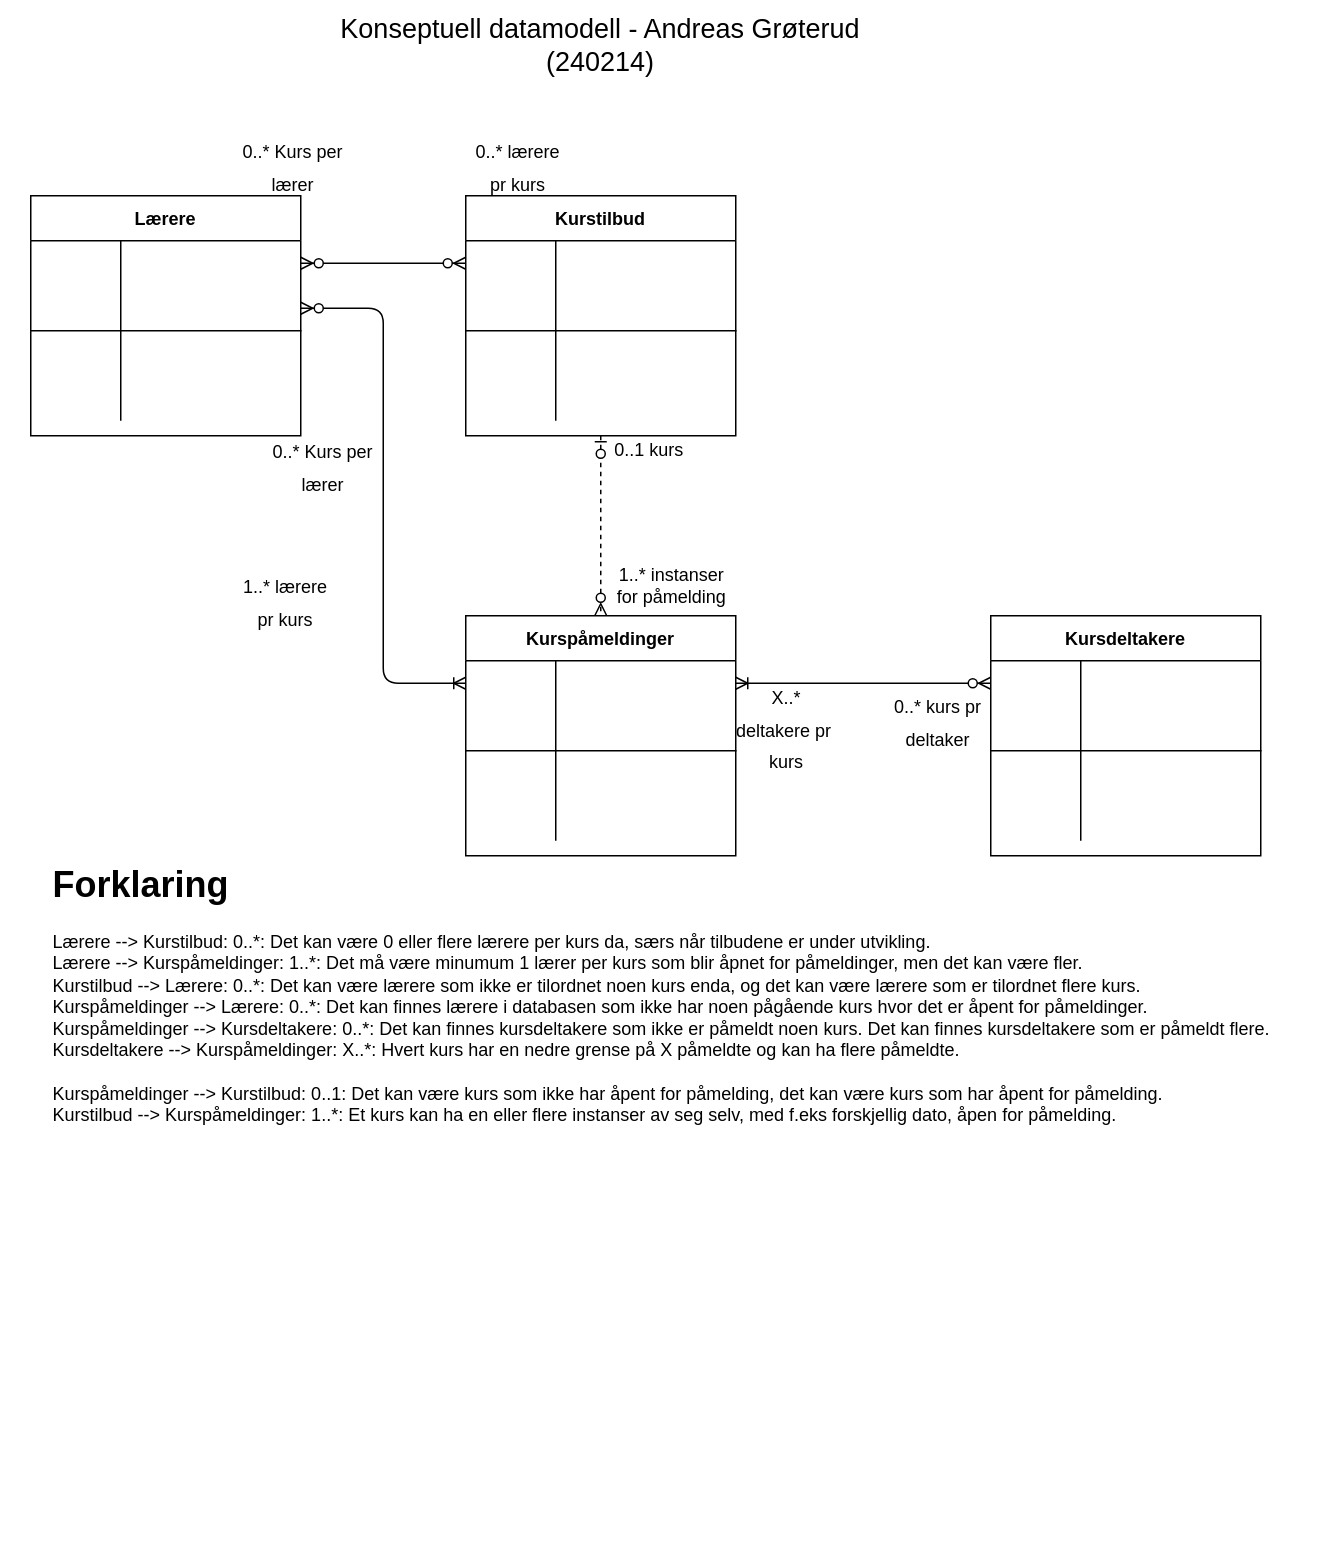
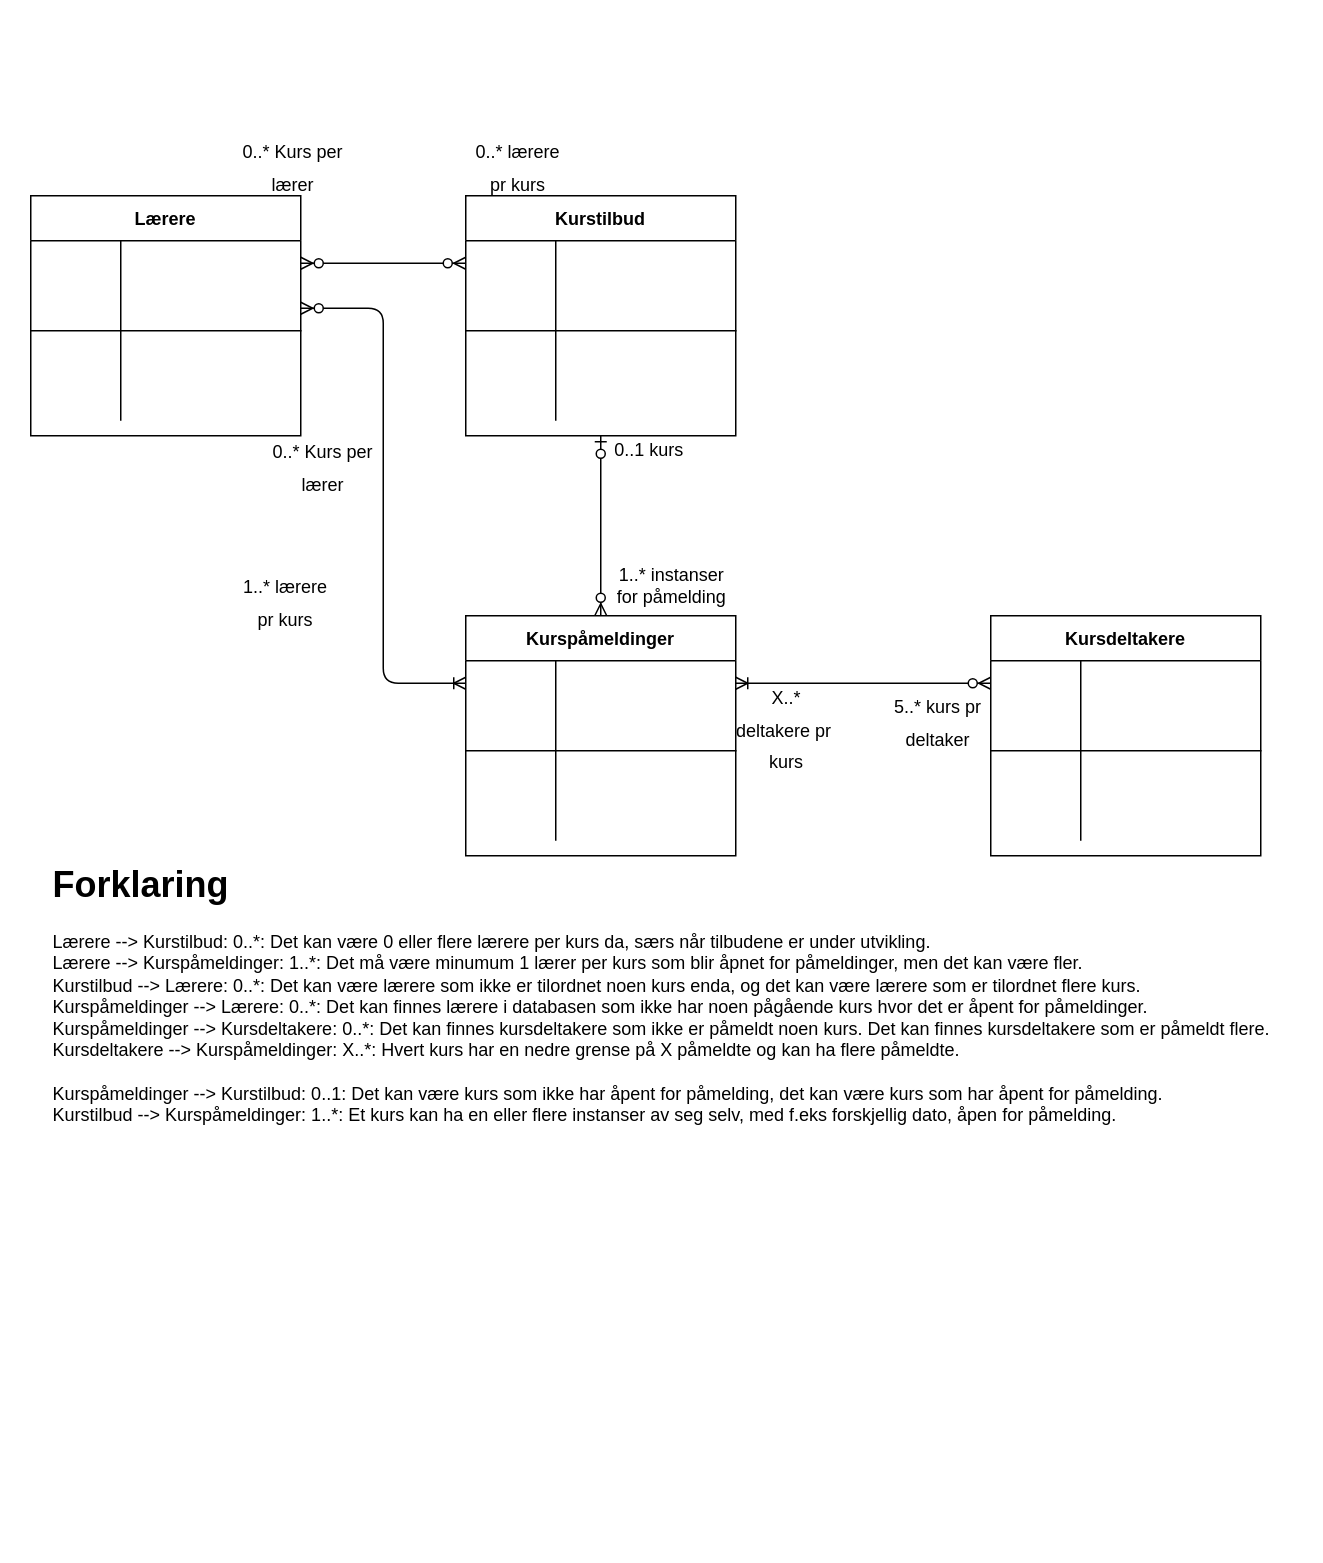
- <mxCell id="54" value="Konseptuell datamodell - Andreas Grøterud (240214)" style="text;html=1;strokeColor=none;fillColor=none;align=center;verticalAlign=middle;whiteSpace=wrap;rounded=0;fontSize=18;" vertex="1" parent="1"><mxGeometry x="205" y="20" width="390" height="20" as="geometry" /></mxCell>
- <mxCell id="62" value="" style="fontSize=12;html=1;endArrow=ERzeroToMany;startArrow=ERzeroToOne;exitX=0.5;exitY=1;exitDx=0;exitDy=0;entryX=0.5;entryY=0;entryDx=0;entryDy=0;dashed=1;" edge="1" parent="1" source="2" target="41"><mxGeometry width="100" height="100" relative="1" as="geometry"><mxPoint x="170" y="580" as="sourcePoint" /><mxPoint x="270" y="480" as="targetPoint" /></mxGeometry></mxCell>
+ <mxCell id="62" value="" style="fontSize=12;html=1;endArrow=ERzeroToMany;startArrow=ERzeroToOne;exitX=0.5;exitY=1;exitDx=0;exitDy=0;entryX=0.5;entryY=0;entryDx=0;entryDy=0;" edge="1" parent="1" source="2" target="41"><mxGeometry width="100" height="100" relative="1" as="geometry"><mxPoint x="170" y="580" as="sourcePoint" /><mxPoint x="270" y="480" as="targetPoint" /></mxGeometry></mxCell>
- <mxCell id="59" value="&lt;font style=&quot;font-size: 12px&quot;&gt;0..* kurs pr deltaker&lt;/font&gt;" style="text;html=1;strokeColor=none;fillColor=none;align=center;verticalAlign=middle;whiteSpace=wrap;rounded=0;fontSize=18;" vertex="1" parent="1"><mxGeometry x="590" y="460" width="70" height="40" as="geometry" /></mxCell>
+ <mxCell id="59" value="&lt;font style=&quot;font-size: 12px&quot;&gt;5..* kurs pr deltaker&lt;/font&gt;" style="text;html=1;strokeColor=none;fillColor=none;align=center;verticalAlign=middle;whiteSpace=wrap;rounded=0;fontSize=18;" vertex="1" parent="1"><mxGeometry x="590" y="460" width="70" height="40" as="geometry" /></mxCell>
